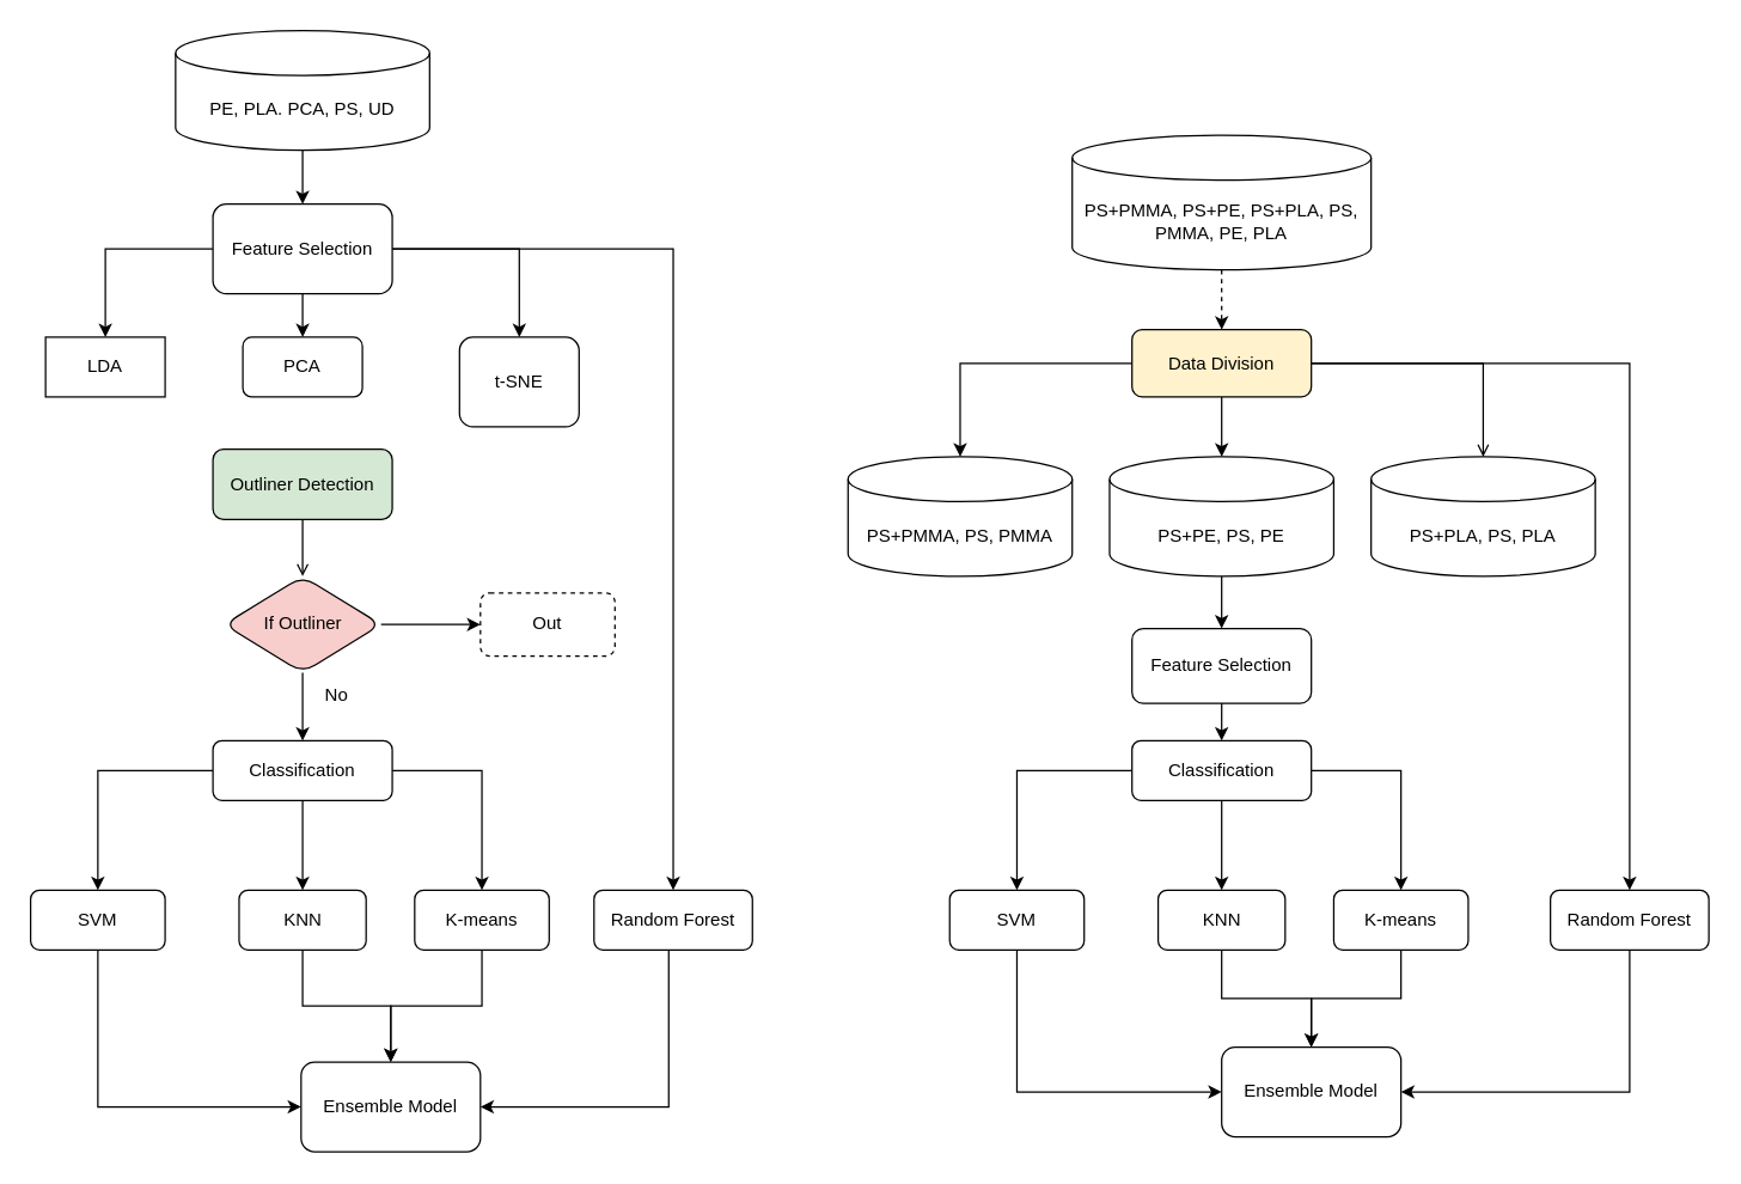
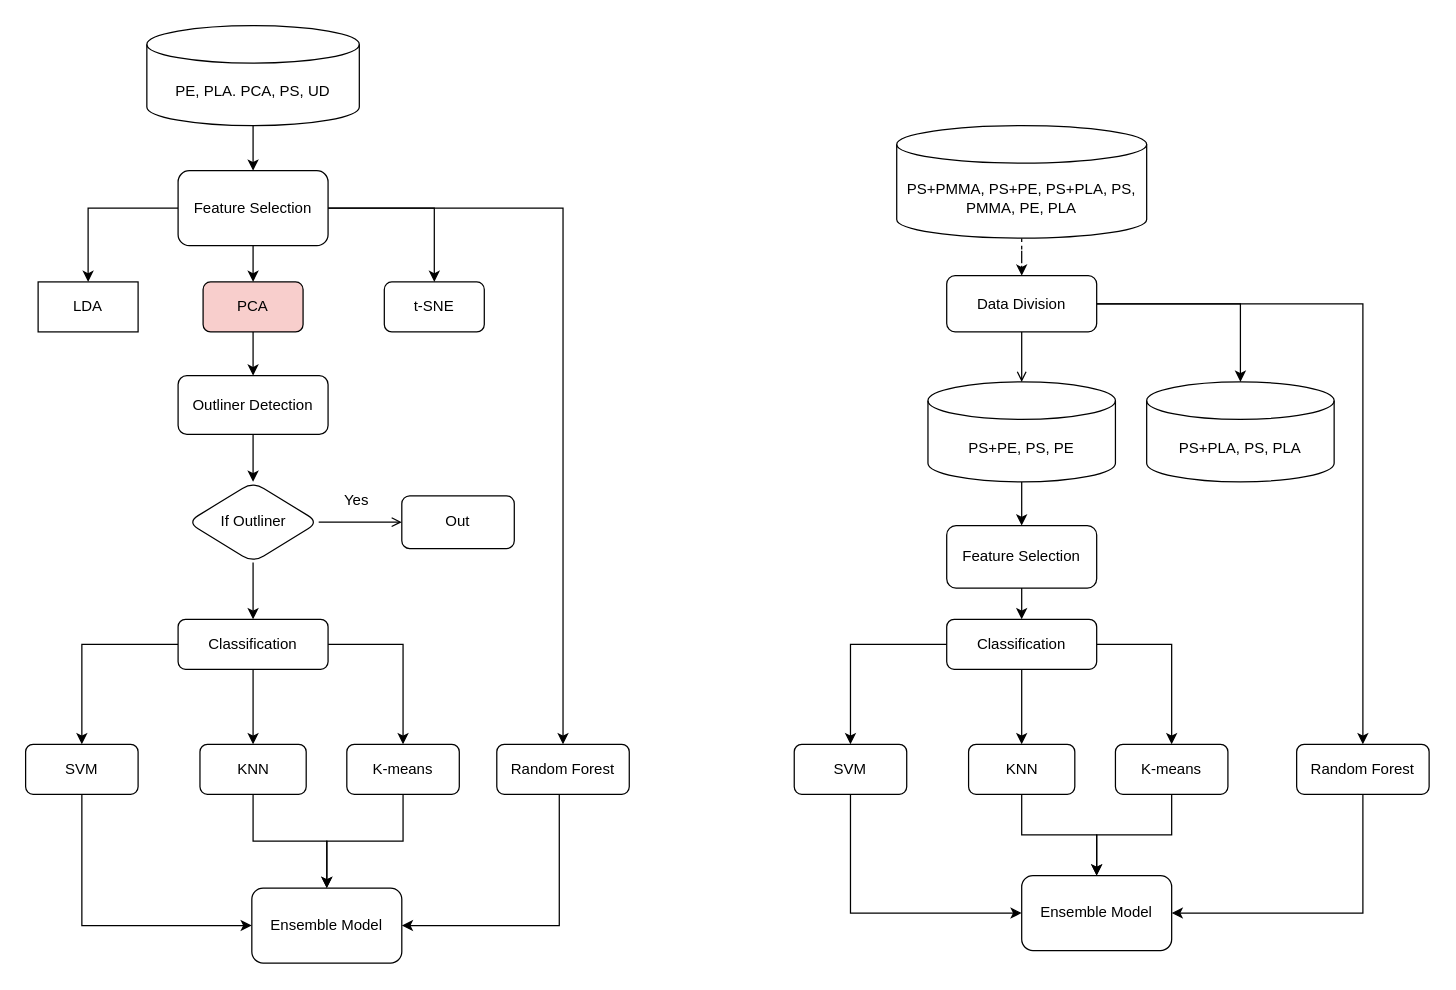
- <mxCell id="35" value="PS+PMMA, PS+PE, PS+PLA, PS, PMMA, PE, PLA" style="shape=cylinder3;whiteSpace=wrap;html=1;boundedLbl=1;backgroundOutline=1;size=15;" vertex="1" parent="1"><mxGeometry x="717" y="90" width="200" height="90" as="geometry" /></mxCell>
+ <mxCell id="35" value="PS+PMMA, PS+PE, PS+PLA, PS, PMMA, PE, PLA" style="shape=cylinder3;whiteSpace=wrap;html=1;boundedLbl=1;backgroundOutline=1;size=15;" vertex="1" parent="1"><mxGeometry x="717" y="100" width="200" height="90" as="geometry" /></mxCell>
- <mxCell id="36" style="edgeStyle=orthogonalEdgeStyle;rounded=0;orthogonalLoop=1;jettySize=auto;html=1;" edge="1" parent="1" source="40" target="41"><mxGeometry relative="1" as="geometry" /></mxCell>
- <mxCell id="40" value="Data Division" style="rounded=1;whiteSpace=wrap;html=1;fillColor=#fff2cc;" vertex="1" parent="1"><mxGeometry x="757" y="220" width="120" height="45" as="geometry" /></mxCell>
+ <mxCell id="40" value="Data Division" style="rounded=1;whiteSpace=wrap;html=1;" vertex="1" parent="1"><mxGeometry x="757" y="220" width="120" height="45" as="geometry" /></mxCell>
- <mxCell id="11" value="PCA" style="rounded=1;whiteSpace=wrap;html=1;" vertex="1" parent="1"><mxGeometry x="162" y="225" width="80" height="40" as="geometry" /></mxCell>
+ <mxCell id="11" value="PCA" style="rounded=1;whiteSpace=wrap;html=1;fillColor=#f8cecc;" vertex="1" parent="1"><mxGeometry x="162" y="225" width="80" height="40" as="geometry" /></mxCell>
- <mxCell id="12" value="t-SNE" style="rounded=1;whiteSpace=wrap;html=1;" vertex="1" parent="1"><mxGeometry x="307" y="225" width="80" height="60" as="geometry" /></mxCell>
+ <mxCell id="12" value="t-SNE" style="rounded=1;whiteSpace=wrap;html=1;" vertex="1" parent="1"><mxGeometry x="307" y="225" width="80" height="40" as="geometry" /></mxCell>
+ <mxCell id="10" value="" style="edgeStyle=orthogonalEdgeStyle;rounded=0;orthogonalLoop=1;jettySize=auto;html=1;" edge="1" parent="1" source="11" target="14"><mxGeometry relative="1" as="geometry" /></mxCell>
- <mxCell id="37" style="edgeStyle=orthogonalEdgeStyle;rounded=0;orthogonalLoop=1;jettySize=auto;html=1;entryX=0.5;entryY=0;entryDx=0;entryDy=0;entryPerimeter=0;" edge="1" parent="1" source="40" target="43"><mxGeometry relative="1" as="geometry" /></mxCell>
+ <mxCell id="37" style="edgeStyle=orthogonalEdgeStyle;rounded=0;orthogonalLoop=1;jettySize=auto;html=1;entryX=0.5;entryY=0;entryDx=0;entryDy=0;entryPerimeter=0;endArrow=open;" edge="1" parent="1" source="40" target="43"><mxGeometry relative="1" as="geometry" /></mxCell>
- <mxCell id="38" style="edgeStyle=orthogonalEdgeStyle;rounded=0;orthogonalLoop=1;jettySize=auto;html=1;entryX=0.5;entryY=0;entryDx=0;entryDy=0;entryPerimeter=0;endArrow=open;" edge="1" parent="1" source="40" target="44"><mxGeometry relative="1" as="geometry" /></mxCell>
+ <mxCell id="38" style="edgeStyle=orthogonalEdgeStyle;rounded=0;orthogonalLoop=1;jettySize=auto;html=1;entryX=0.5;entryY=0;entryDx=0;entryDy=0;entryPerimeter=0;" edge="1" parent="1" source="40" target="44"><mxGeometry relative="1" as="geometry" /></mxCell>
- <mxCell id="14" value="Outliner Detection" style="whiteSpace=wrap;html=1;rounded=1;fillColor=#d5e8d4;" vertex="1" parent="1"><mxGeometry x="142" y="300" width="120" height="47" as="geometry" /></mxCell>
+ <mxCell id="14" value="Outliner Detection" style="whiteSpace=wrap;html=1;rounded=1;" vertex="1" parent="1"><mxGeometry x="142" y="300" width="120" height="47" as="geometry" /></mxCell>
- <mxCell id="41" value="PS+PMMA, PS, PMMA" style="shape=cylinder3;whiteSpace=wrap;html=1;boundedLbl=1;backgroundOutline=1;size=15;" vertex="1" parent="1"><mxGeometry x="567" y="305" width="150" height="80" as="geometry" /></mxCell>
- <mxCell id="13" value="" style="edgeStyle=orthogonalEdgeStyle;rounded=0;orthogonalLoop=1;jettySize=auto;html=1;endArrow=open;" edge="1" parent="1" source="14" target="17"><mxGeometry relative="1" as="geometry" /></mxCell>
+ <mxCell id="13" value="" style="edgeStyle=orthogonalEdgeStyle;rounded=0;orthogonalLoop=1;jettySize=auto;html=1;" edge="1" parent="1" source="14" target="17"><mxGeometry relative="1" as="geometry" /></mxCell>
+ <mxCell id="19" value="Yes" style="text;strokeColor=none;align=center;fillColor=none;html=1;verticalAlign=middle;whiteSpace=wrap;rounded=0;" vertex="1" parent="1"><mxGeometry x="254.5" y="385" width="60" height="30" as="geometry" /></mxCell>
- <mxCell id="17" value="If Outliner" style="rhombus;whiteSpace=wrap;html=1;rounded=1;fillColor=#f8cecc;" vertex="1" parent="1"><mxGeometry x="149.5" y="385" width="105" height="64.5" as="geometry" /></mxCell>
+ <mxCell id="17" value="If Outliner" style="rhombus;whiteSpace=wrap;html=1;rounded=1;" vertex="1" parent="1"><mxGeometry x="149.5" y="385" width="105" height="64.5" as="geometry" /></mxCell>
- <mxCell id="15" value="" style="edgeStyle=orthogonalEdgeStyle;rounded=0;orthogonalLoop=1;jettySize=auto;html=1;" edge="1" parent="1" source="17" target="18"><mxGeometry relative="1" as="geometry" /></mxCell>
+ <mxCell id="15" value="" style="edgeStyle=orthogonalEdgeStyle;rounded=0;orthogonalLoop=1;jettySize=auto;html=1;endArrow=open;" edge="1" parent="1" source="17" target="18"><mxGeometry relative="1" as="geometry" /></mxCell>
- <mxCell id="18" value="Out" style="whiteSpace=wrap;html=1;rounded=1;dashed=1;" vertex="1" parent="1"><mxGeometry x="321" y="396.13" width="90" height="42.25" as="geometry" /></mxCell>
+ <mxCell id="18" value="Out" style="whiteSpace=wrap;html=1;rounded=1;" vertex="1" parent="1"><mxGeometry x="321" y="396.13" width="90" height="42.25" as="geometry" /></mxCell>
- <mxCell id="24" value="No" style="text;strokeColor=none;align=center;fillColor=none;html=1;verticalAlign=middle;whiteSpace=wrap;rounded=0;" vertex="1" parent="1"><mxGeometry x="194.5" y="450" width="60" height="30" as="geometry" /></mxCell>
